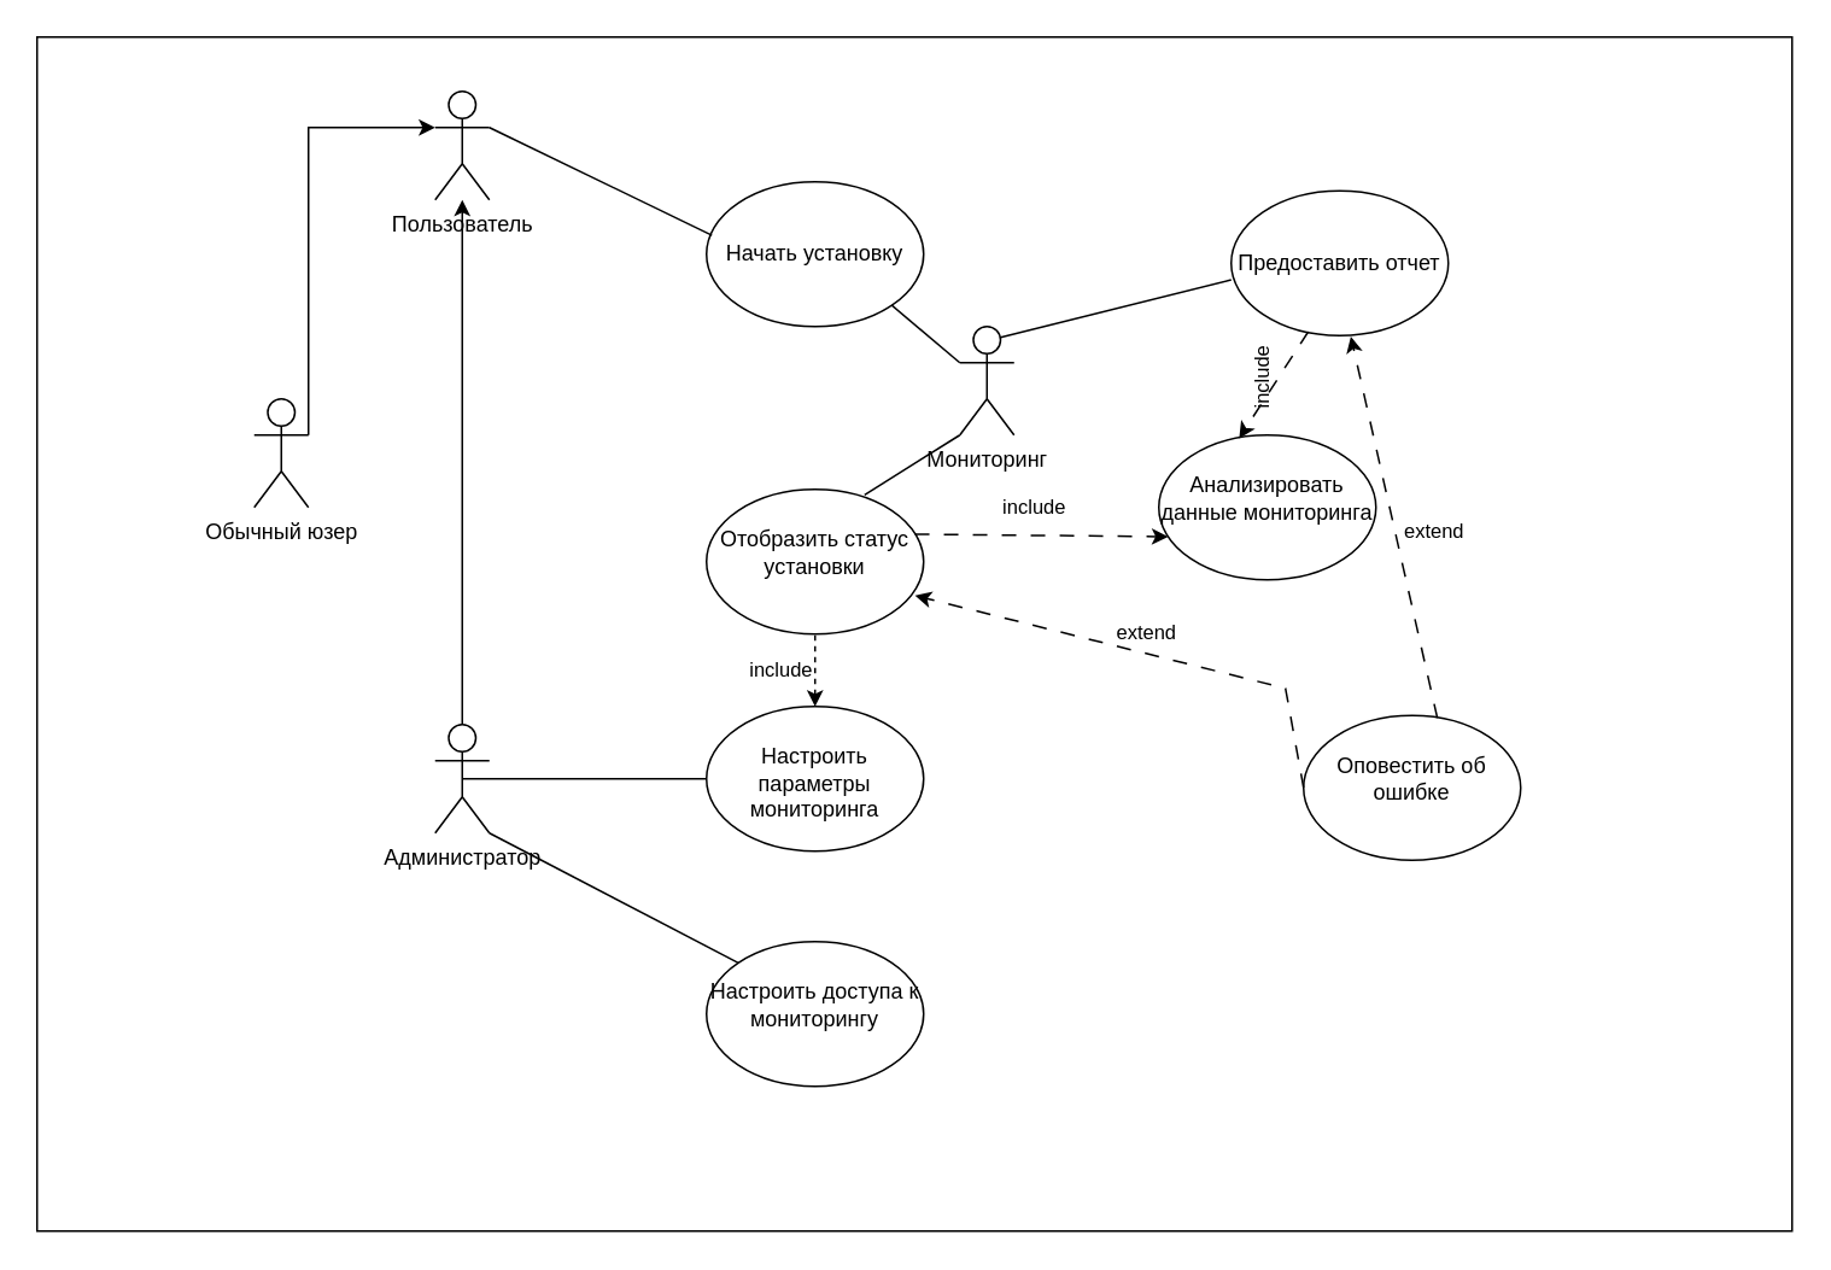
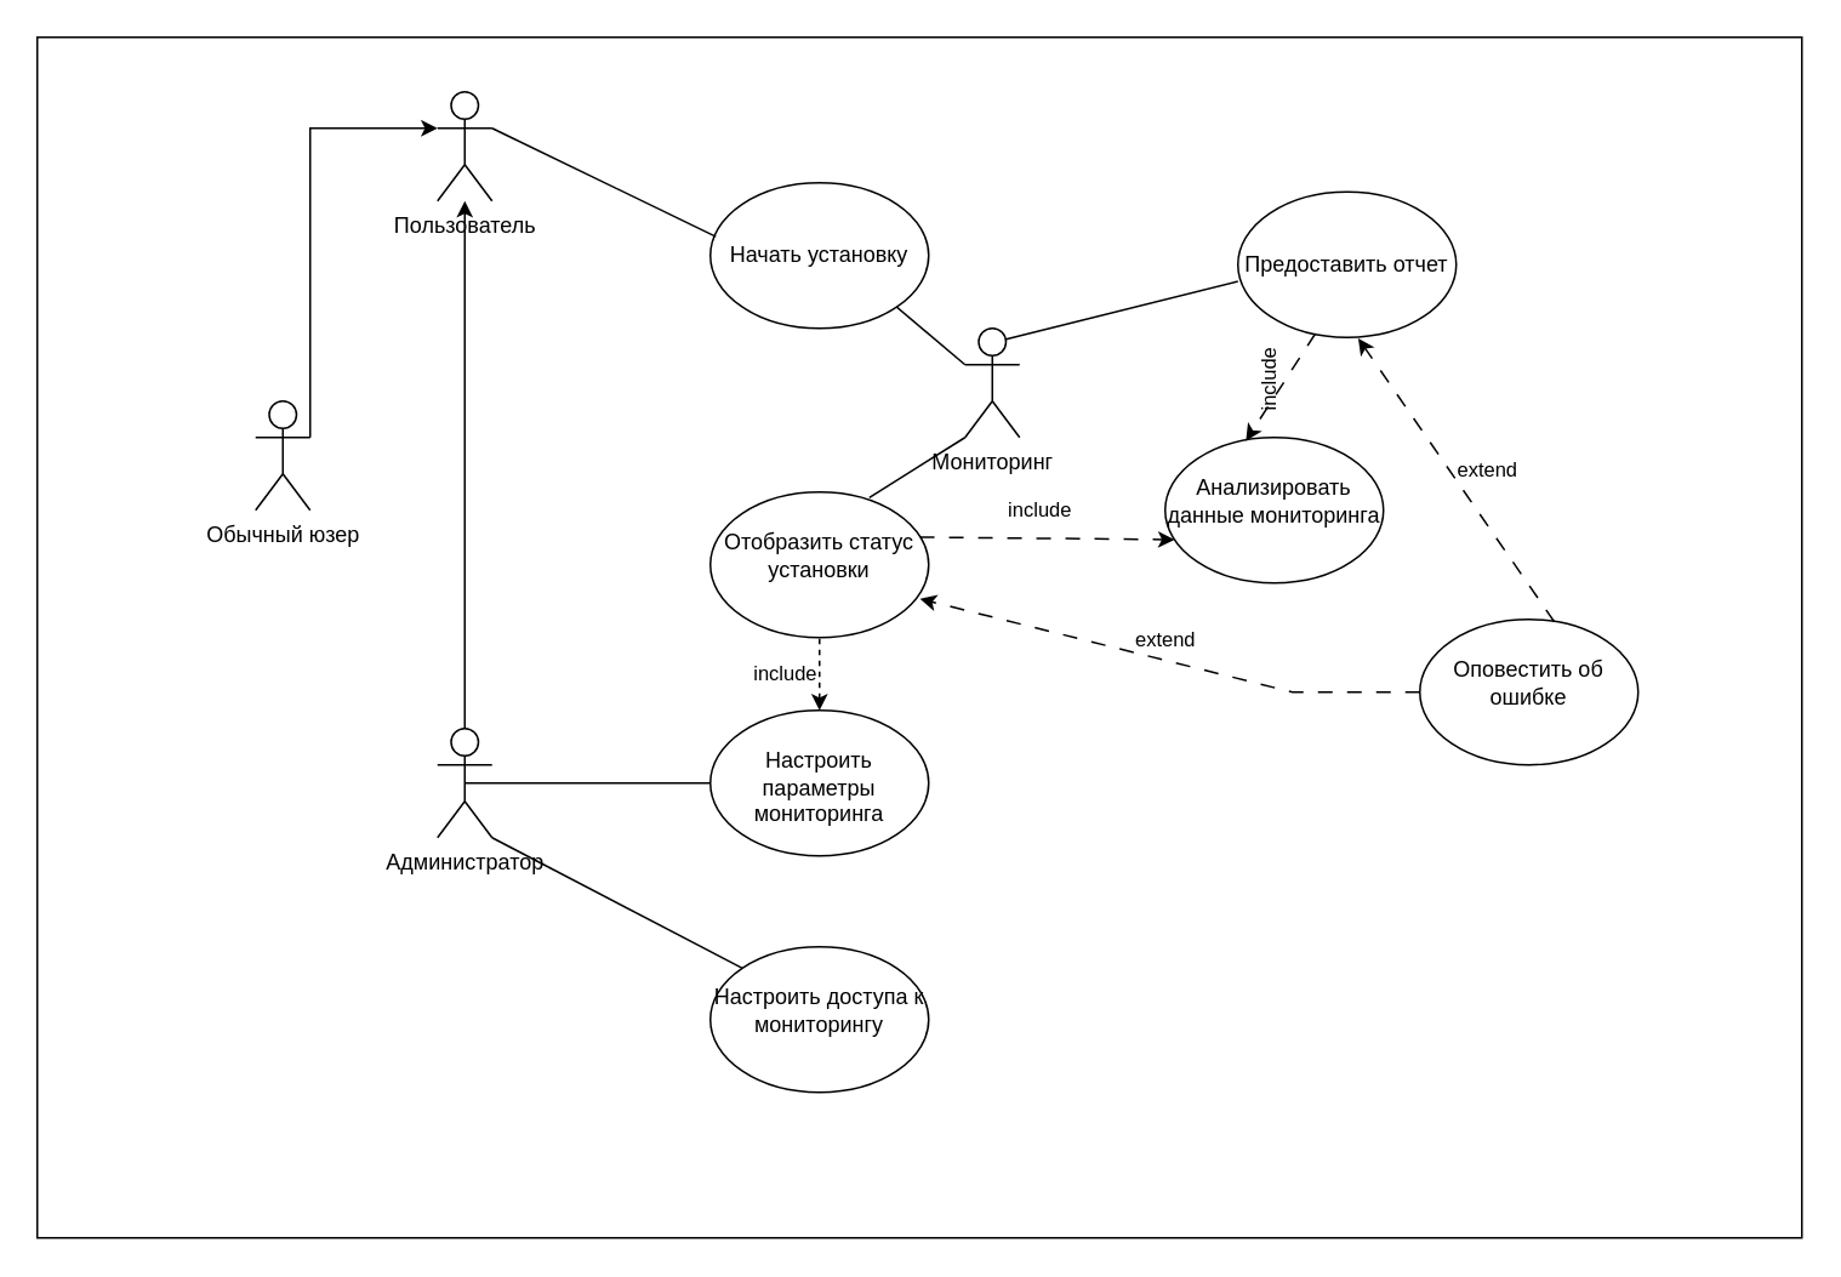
- <mxCell id="17" value="&lt;br&gt;Оповестить об ошибке&lt;br&gt;&lt;br&gt;" style="ellipse;whiteSpace=wrap;html=1;verticalAlign=top;labelBackgroundColor=none;" parent="1" vertex="1"><mxGeometry x="720" y="395" width="120" height="80" as="geometry" /></mxCell>
+ <mxCell id="17" value="&lt;br&gt;Оповестить об ошибке&lt;br&gt;&lt;br&gt;" style="ellipse;whiteSpace=wrap;html=1;verticalAlign=top;labelBackgroundColor=none;" parent="1" vertex="1"><mxGeometry x="780" y="340" width="120" height="80" as="geometry" /></mxCell>
